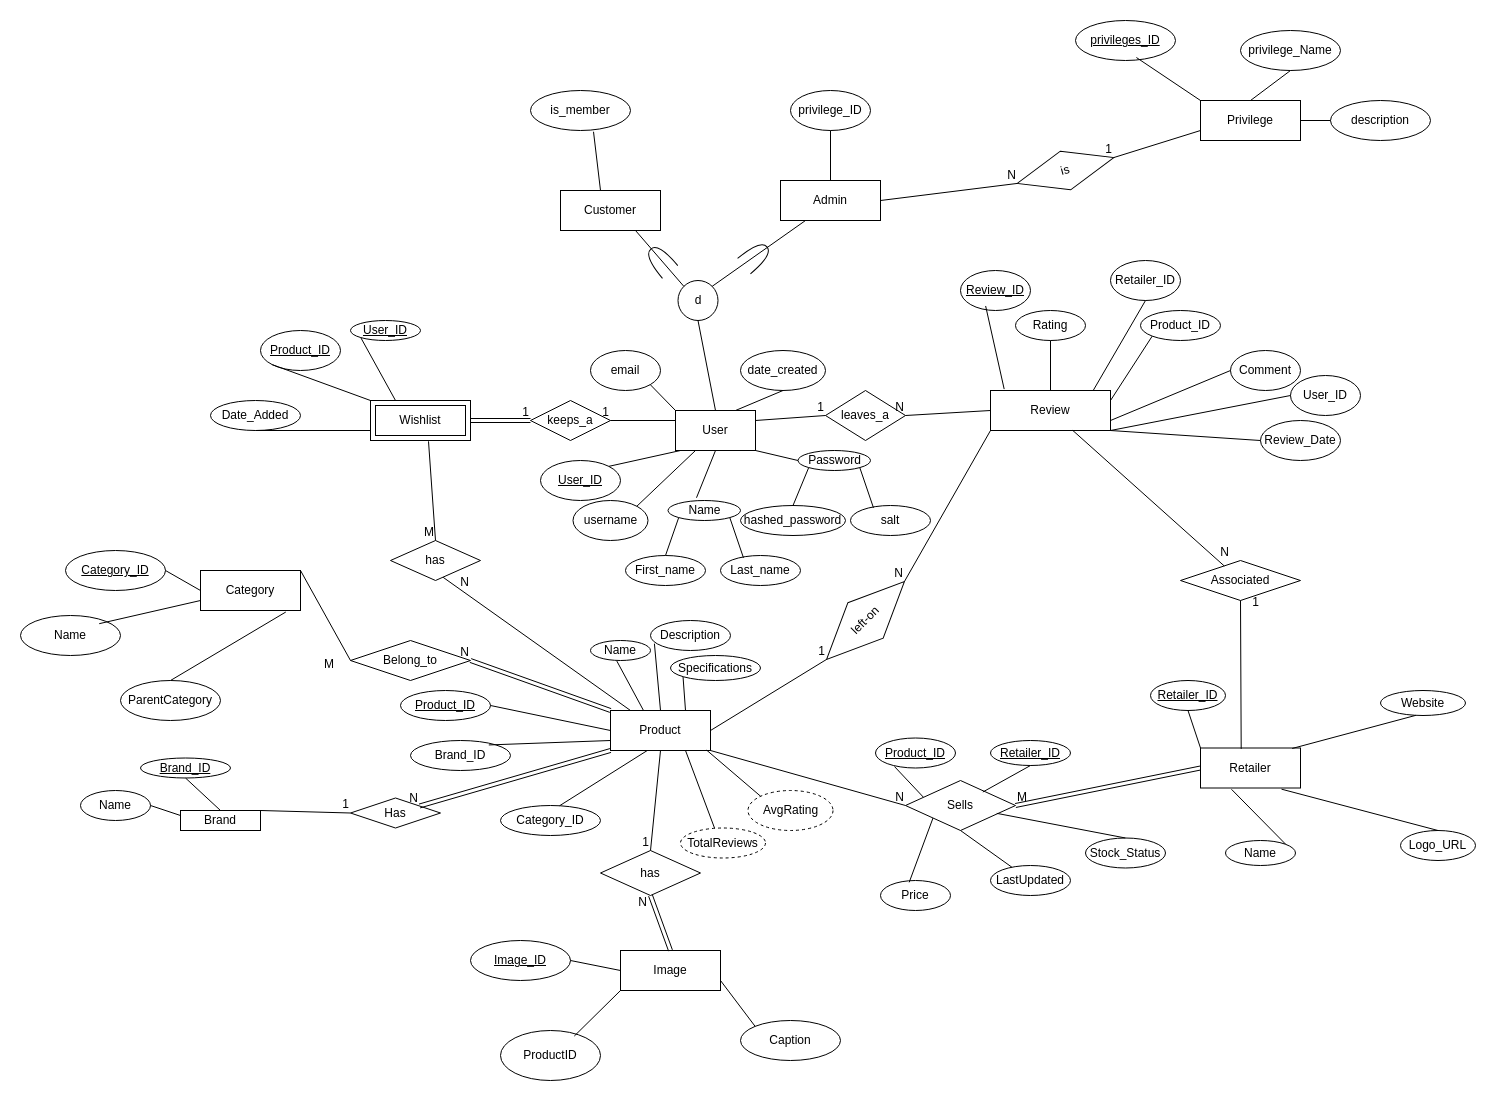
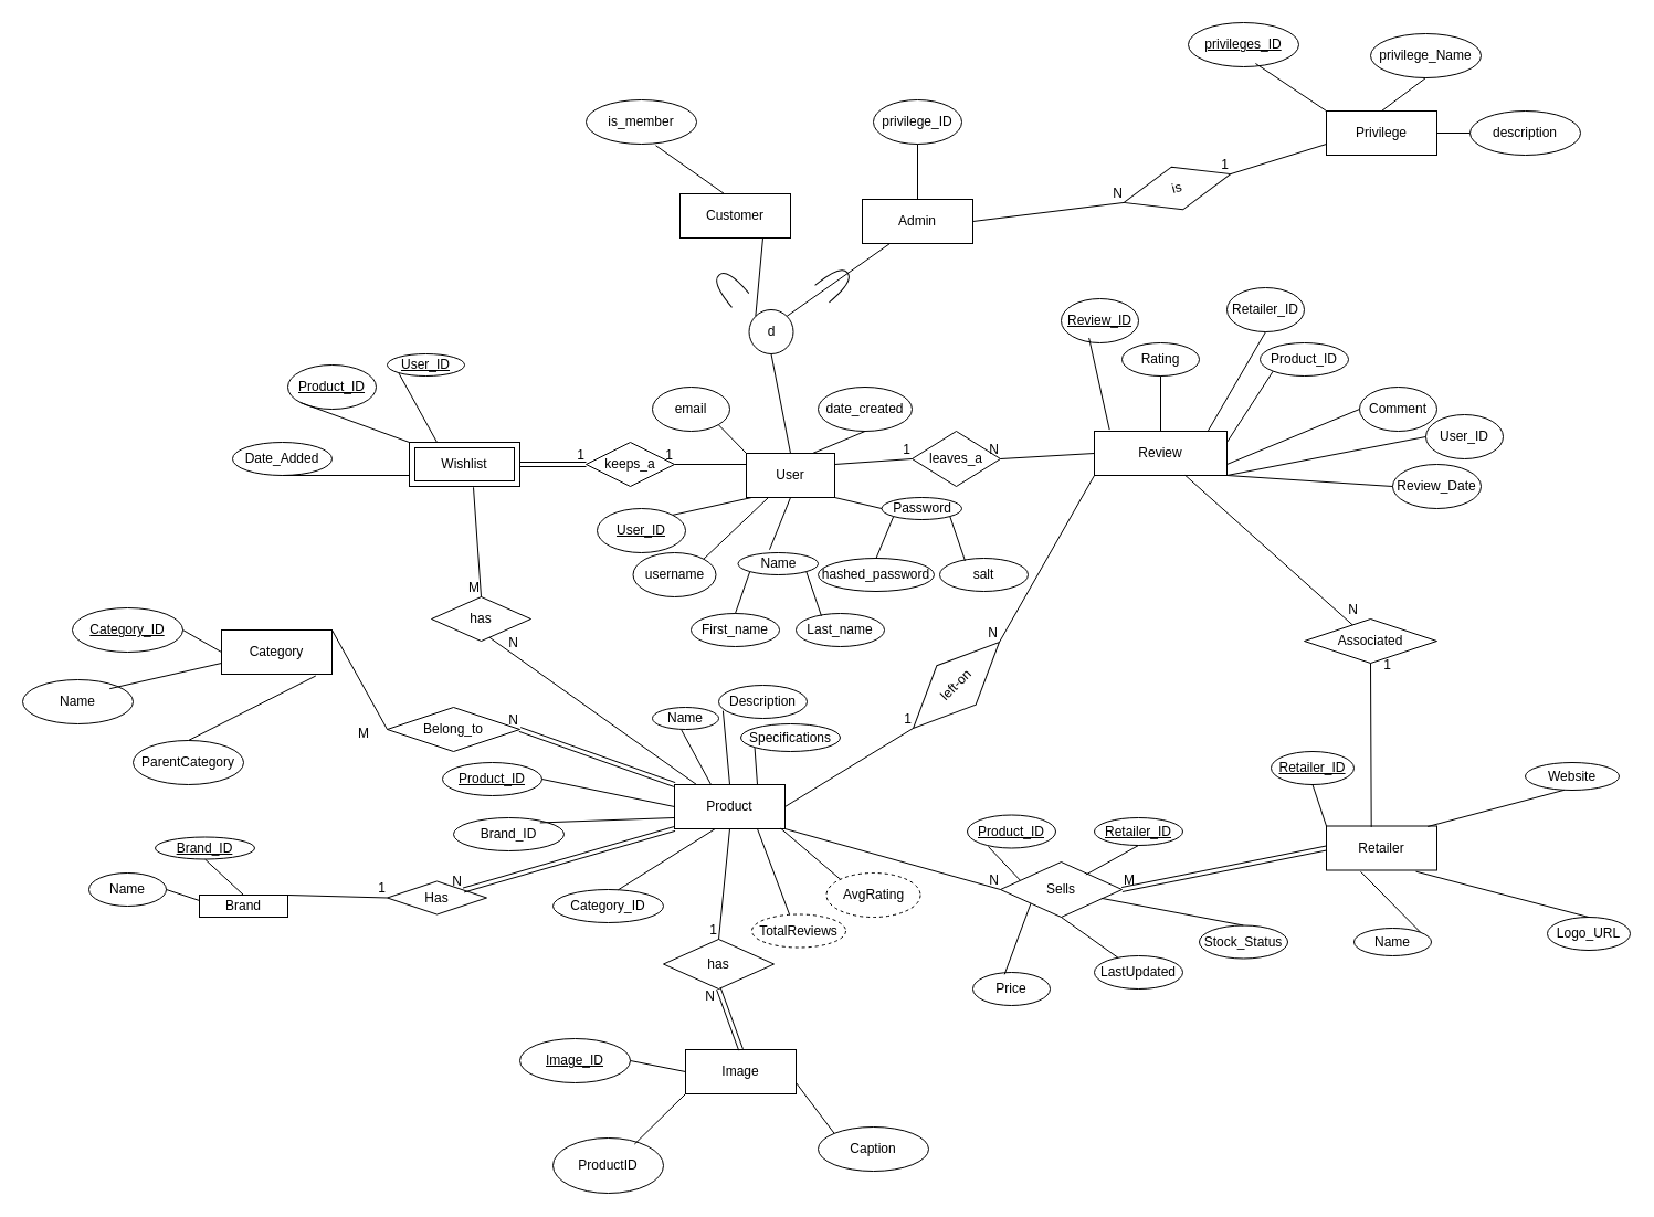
- <mxCell id="129" value="Customer" style="whiteSpace=wrap;html=1;align=center;" vertex="1" parent="1"><mxGeometry x="560" y="190" width="100" height="40" as="geometry" /></mxCell>
+ <mxCell id="129" value="Customer" style="whiteSpace=wrap;html=1;align=center;" vertex="1" parent="1"><mxGeometry x="615" y="175" width="100" height="40" as="geometry" /></mxCell>
- <mxCell id="61" value="ParentCategory" style="ellipse;whiteSpace=wrap;html=1;align=center;" vertex="1" parent="1"><mxGeometry x="120" y="680" width="100" height="40" as="geometry" /></mxCell>
+ <mxCell id="61" value="ParentCategory" style="ellipse;whiteSpace=wrap;html=1;align=center;" vertex="1" parent="1"><mxGeometry x="120" y="670" width="100" height="40" as="geometry" /></mxCell>
